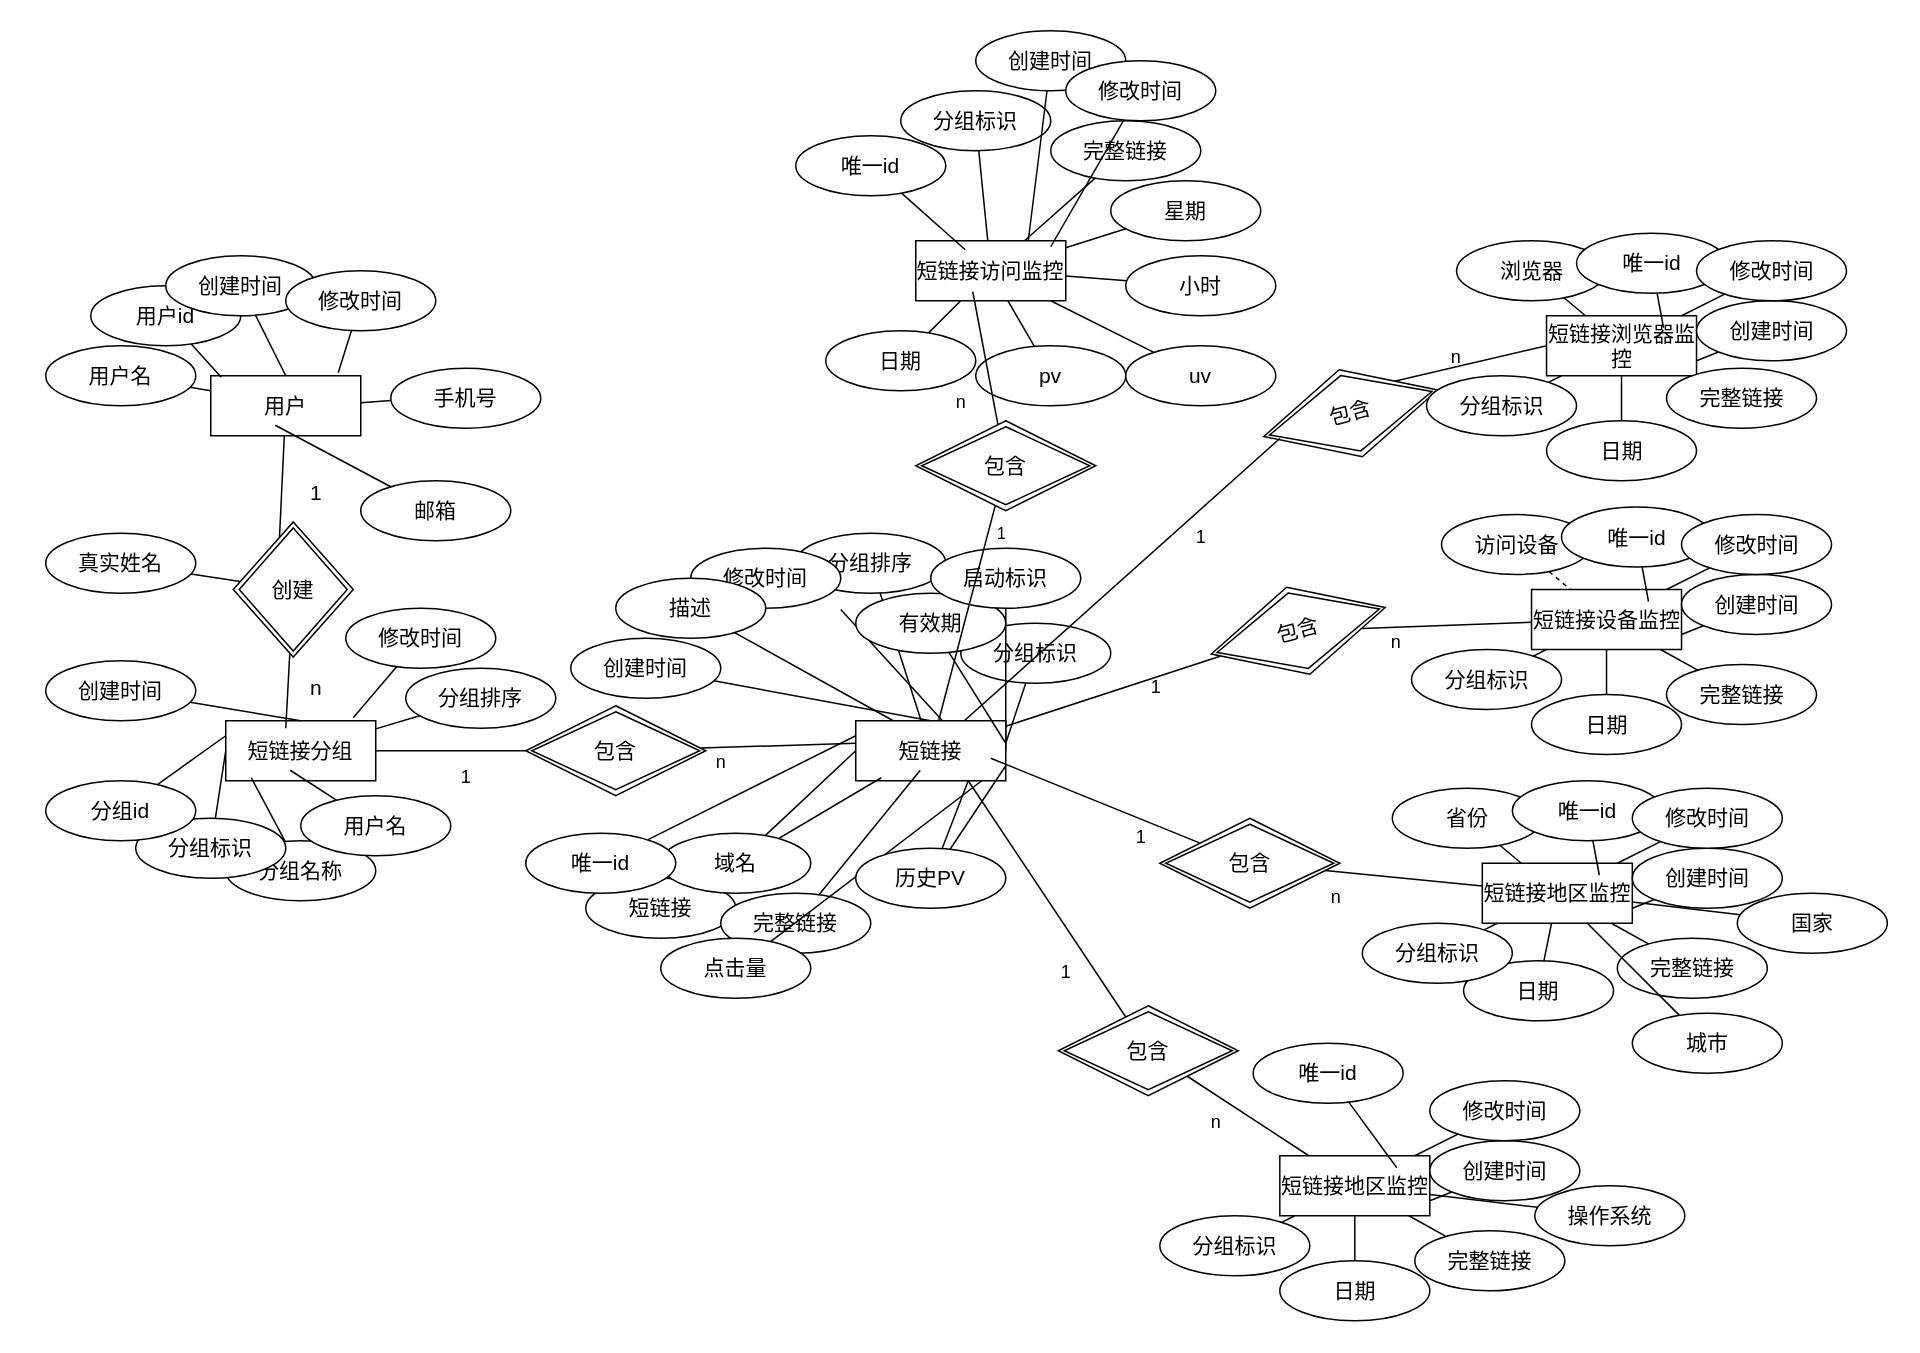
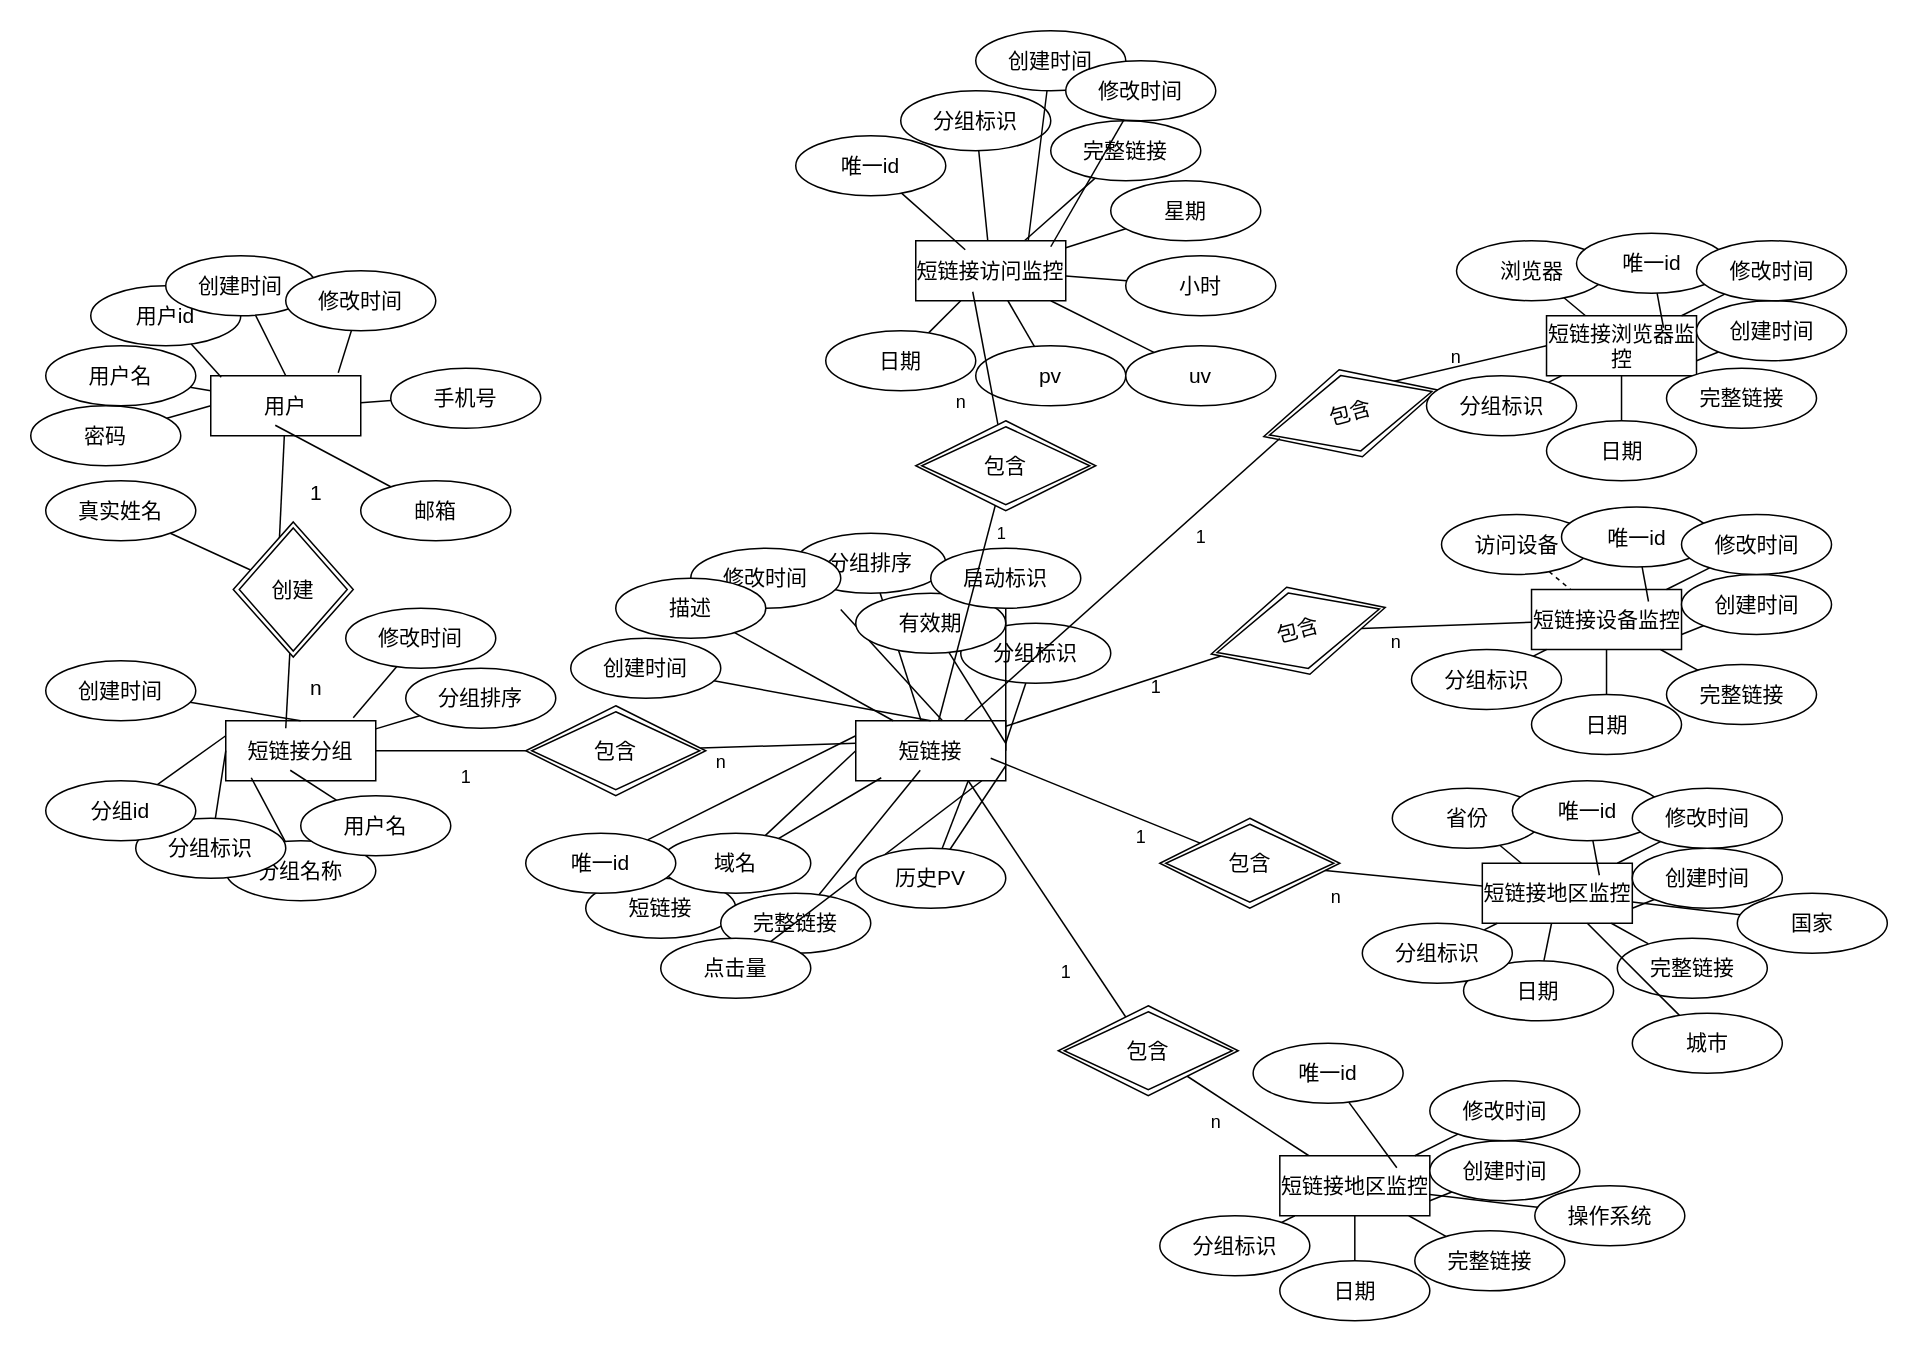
+ <mxCell id="6" style="rounded=0;orthogonalLoop=1;jettySize=auto;html=1;entryX=0;entryY=0.5;entryDx=0;entryDy=0;endArrow=none;endFill=1;startFill=0;fontSize=14;" parent="1" source="7" target="3" edge="1"><mxGeometry relative="1" as="geometry" /></mxCell>
+ <mxCell id="7" value="密码" style="ellipse;whiteSpace=wrap;html=1;align=center;fontSize=14;" parent="1" vertex="1"><mxGeometry x="20" y="270" width="100" height="40" as="geometry" /></mxCell>
- <mxCell id="4" value="真实姓名" style="ellipse;whiteSpace=wrap;html=1;align=center;fontSize=14;" parent="1" vertex="1"><mxGeometry x="30" y="355" width="100" height="40" as="geometry" /></mxCell>
+ <mxCell id="4" value="真实姓名" style="ellipse;whiteSpace=wrap;html=1;align=center;fontSize=14;" parent="1" vertex="1"><mxGeometry x="30" y="320" width="100" height="40" as="geometry" /></mxCell>
